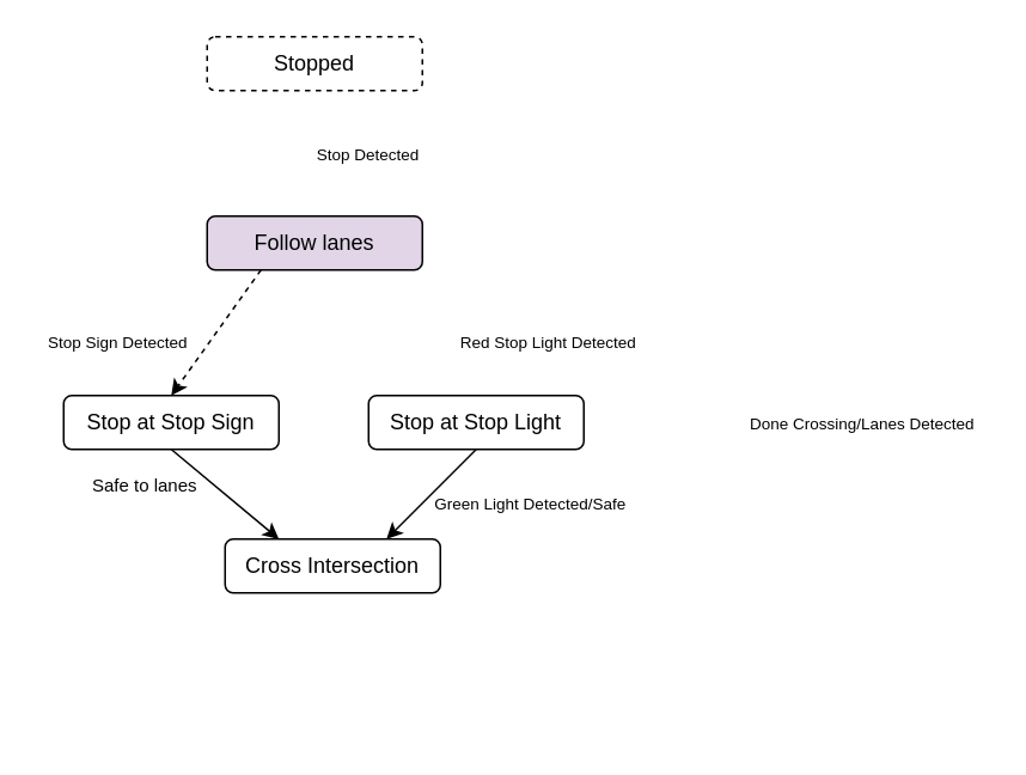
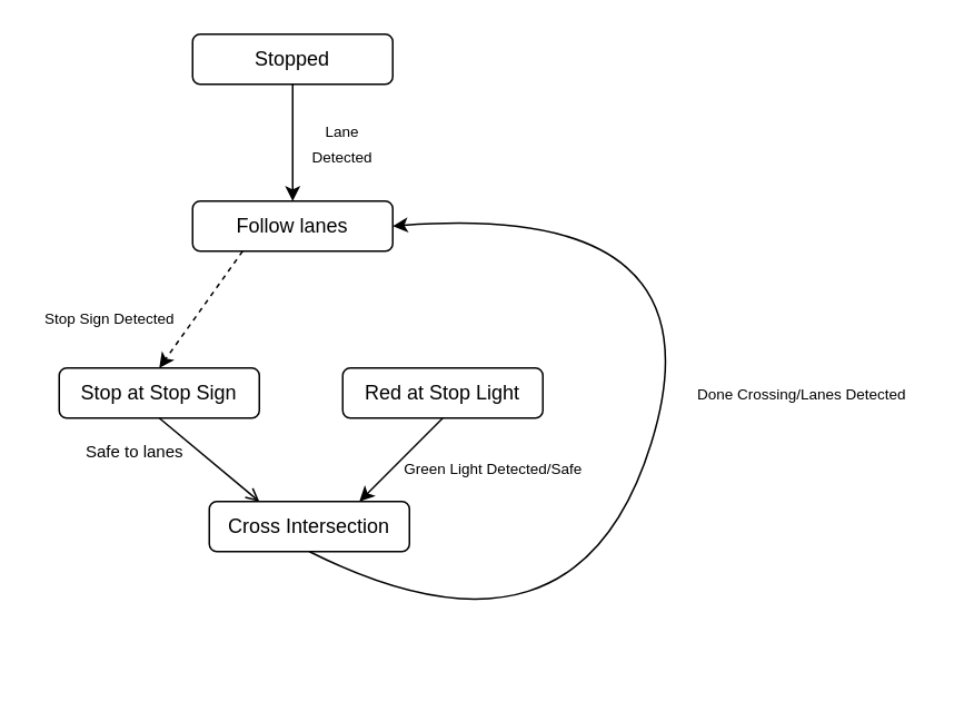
- <mxCell id="2" value="Stopped" style="rounded=1;whiteSpace=wrap;html=1;fontSize=12;glass=0;strokeWidth=1;shadow=0;dashed=1;" parent="1" vertex="1"><mxGeometry x="115" y="20" width="120" height="30" as="geometry" /></mxCell>
+ <mxCell id="2" value="Stopped" style="rounded=1;whiteSpace=wrap;html=1;fontSize=12;glass=0;strokeWidth=1;shadow=0;" parent="1" vertex="1"><mxGeometry x="115" y="20" width="120" height="30" as="geometry" /></mxCell>
+ <mxCell id="4" value="" style="endArrow=classic;html=1;exitX=0.5;exitY=1;exitDx=0;exitDy=0;entryX=0.5;entryY=0;entryDx=0;entryDy=0;" edge="1" parent="1" source="2" target="3"><mxGeometry width="50" height="50" relative="1" as="geometry"><mxPoint x="345" y="230" as="sourcePoint" /><mxPoint x="395" y="180" as="targetPoint" /></mxGeometry></mxCell>
- <mxCell id="5" value="&lt;font style=&quot;font-size: 9px&quot;&gt;Stop Detected&lt;/font&gt;" style="text;html=1;strokeColor=none;fillColor=none;align=center;verticalAlign=middle;whiteSpace=wrap;rounded=0;" vertex="1" parent="1"><mxGeometry x="175" y="70" width="60" height="30" as="geometry" /></mxCell>
+ <mxCell id="5" value="&lt;font style=&quot;font-size: 9px&quot;&gt;Lane Detected&lt;/font&gt;" style="text;html=1;strokeColor=none;fillColor=none;align=center;verticalAlign=middle;whiteSpace=wrap;rounded=0;" vertex="1" parent="1"><mxGeometry x="175" y="70" width="60" height="30" as="geometry" /></mxCell>
- <mxCell id="3" value="Follow lanes" style="rounded=1;whiteSpace=wrap;html=1;fillColor=#e1d5e7;" vertex="1" parent="1"><mxGeometry x="115" y="120" width="120" height="30" as="geometry" /></mxCell>
+ <mxCell id="3" value="Follow lanes" style="rounded=1;whiteSpace=wrap;html=1;" vertex="1" parent="1"><mxGeometry x="115" y="120" width="120" height="30" as="geometry" /></mxCell>
- <mxCell id="10" value="&lt;font style=&quot;font-size: 9px&quot;&gt;Red Stop Light Detected&lt;/font&gt;" style="text;html=1;align=center;verticalAlign=middle;resizable=0;points=[];autosize=1;" vertex="1" parent="1"><mxGeometry x="250" y="180" width="110" height="20" as="geometry" /></mxCell>
- <mxCell id="7" value="Stop at Stop Light" style="rounded=1;whiteSpace=wrap;html=1;" vertex="1" parent="1"><mxGeometry x="205" y="220" width="120" height="30" as="geometry" /></mxCell>
+ <mxCell id="7" value="Red at Stop Light" style="rounded=1;whiteSpace=wrap;html=1;" vertex="1" parent="1"><mxGeometry x="205" y="220" width="120" height="30" as="geometry" /></mxCell>
+ <mxCell id="14" value="" style="curved=1;endArrow=classic;html=1;exitX=0.5;exitY=1;exitDx=0;exitDy=0;entryX=1;entryY=0.5;entryDx=0;entryDy=0;" edge="1" parent="1" source="11" target="3"><mxGeometry width="50" height="50" relative="1" as="geometry"><mxPoint x="285" y="380" as="sourcePoint" /><mxPoint x="335" y="330" as="targetPoint" /><Array as="points"><mxPoint x="345" y="410" /><mxPoint x="435" y="120" /></Array></mxGeometry></mxCell>
- <mxCell id="12" value="" style="endArrow=classic;html=1;exitX=0.5;exitY=1;exitDx=0;exitDy=0;entryX=0.25;entryY=0;entryDx=0;entryDy=0;" edge="1" parent="1" source="6" target="11"><mxGeometry width="50" height="50" relative="1" as="geometry"><mxPoint x="175" y="270" as="sourcePoint" /><mxPoint x="225" y="220" as="targetPoint" /></mxGeometry></mxCell>
+ <mxCell id="12" value="" style="endArrow=open;html=1;exitX=0.5;exitY=1;exitDx=0;exitDy=0;entryX=0.25;entryY=0;entryDx=0;entryDy=0;" edge="1" parent="1" source="6" target="11"><mxGeometry width="50" height="50" relative="1" as="geometry"><mxPoint x="175" y="270" as="sourcePoint" /><mxPoint x="225" y="220" as="targetPoint" /></mxGeometry></mxCell>
